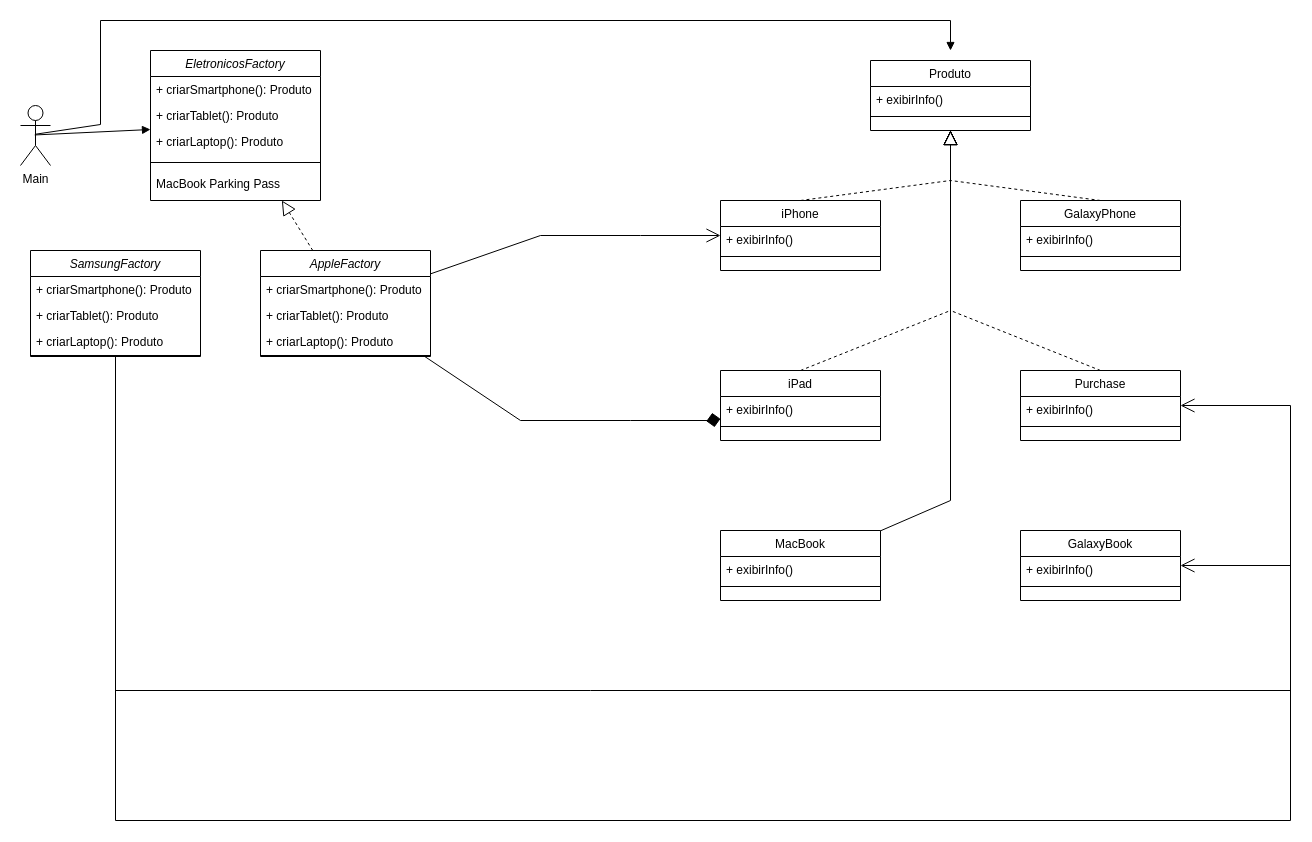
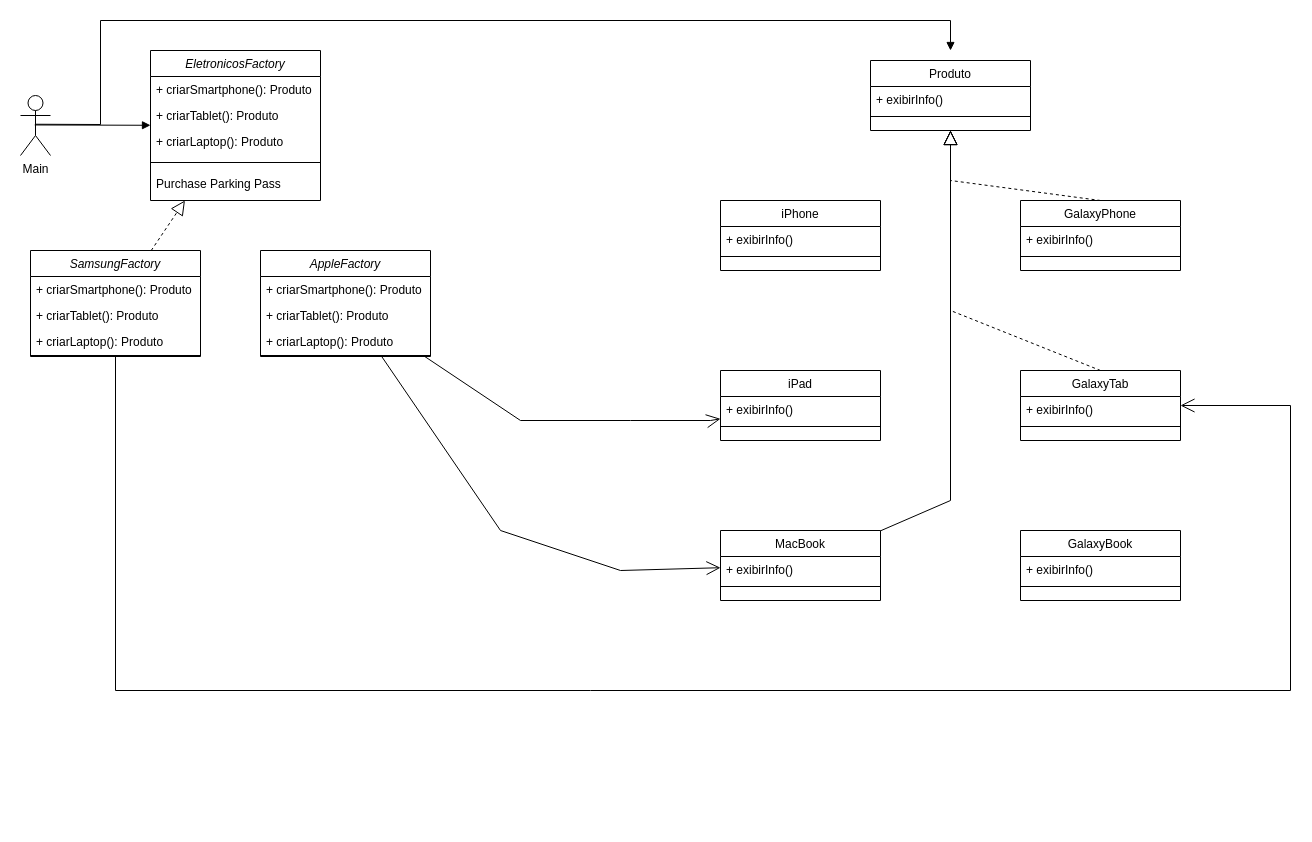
- <mxCell id="28" value="Main" style="shape=umlActor;verticalLabelPosition=bottom;verticalAlign=top;html=1;" parent="1" vertex="1"><mxGeometry x="20" y="105" width="30" height="60" as="geometry" /></mxCell>
+ <mxCell id="28" value="Main" style="shape=umlActor;verticalLabelPosition=bottom;verticalAlign=top;html=1;" parent="1" vertex="1"><mxGeometry x="20" y="95" width="30" height="60" as="geometry" /></mxCell>
- <mxCell id="7" value="MacBook Parking Pass" style="text;align=left;verticalAlign=top;spacingLeft=4;spacingRight=4;overflow=hidden;rotatable=0;points=[[0,0.5],[1,0.5]];portConstraint=eastwest;rounded=0;shadow=0;html=0;" vertex="1" parent="2"><mxGeometry y="120" width="170" height="20" as="geometry" /></mxCell>
+ <mxCell id="7" value="Purchase Parking Pass" style="text;align=left;verticalAlign=top;spacingLeft=4;spacingRight=4;overflow=hidden;rotatable=0;points=[[0,0.5],[1,0.5]];portConstraint=eastwest;rounded=0;shadow=0;html=0;" vertex="1" parent="2"><mxGeometry y="120" width="170" height="20" as="geometry" /></mxCell>
- <mxCell id="23" value="" style="endArrow=block;dashed=1;endFill=0;endSize=12;html=1;rounded=0;exitX=0.5;exitY=0;exitDx=0;exitDy=0;" parent="1" source="11" target="8" edge="1"><mxGeometry width="160" relative="1" as="geometry"><mxPoint x="640" y="310" as="sourcePoint" /><mxPoint x="800" y="310" as="targetPoint" /><Array as="points"><mxPoint x="950" y="180" /><mxPoint x="950" y="160" /></Array></mxGeometry></mxCell>
+ <mxCell id="26" value="" style="endArrow=block;dashed=1;endFill=0;endSize=12;html=1;rounded=0;" parent="1" source="34" target="2" edge="1"><mxGeometry width="160" relative="1" as="geometry"><mxPoint x="115" y="250" as="sourcePoint" /><mxPoint x="520" y="310" as="targetPoint" /></mxGeometry></mxCell>
- <mxCell id="25" value="" style="endArrow=block;dashed=1;endFill=0;endSize=12;html=1;rounded=0;" parent="1" source="39" target="2" edge="1"><mxGeometry width="160" relative="1" as="geometry"><mxPoint x="365" y="250" as="sourcePoint" /><mxPoint x="640" y="310" as="targetPoint" /></mxGeometry></mxCell>
- <mxCell id="50" value="" style="endArrow=open;endFill=1;endSize=12;html=1;rounded=0;" edge="1" parent="1" source="39" target="11"><mxGeometry width="160" relative="1" as="geometry"><mxPoint x="434" y="366" as="sourcePoint" /><mxPoint x="730" y="428" as="targetPoint" /><Array as="points"><mxPoint x="540" y="235" /><mxPoint x="640" y="235" /></Array></mxGeometry></mxCell>
- <mxCell id="31" value="" style="endArrow=block;dashed=1;endFill=0;endSize=12;html=1;rounded=0;exitX=0.5;exitY=0;exitDx=0;exitDy=0;" parent="1" source="14" target="8" edge="1"><mxGeometry width="160" relative="1" as="geometry"><mxPoint x="800" y="380" as="sourcePoint" /><mxPoint x="950" y="440" as="targetPoint" /><Array as="points"><mxPoint x="950" y="310" /></Array></mxGeometry></mxCell>
- <mxCell id="20" value="Purchase" style="swimlane;fontStyle=0;align=center;verticalAlign=top;childLayout=stackLayout;horizontal=1;startSize=26;horizontalStack=0;resizeParent=1;resizeLast=0;collapsible=1;marginBottom=0;rounded=0;shadow=0;strokeWidth=1;" parent="1" vertex="1"><mxGeometry x="1020" y="370" width="160" height="70" as="geometry"><mxRectangle x="340" y="380" width="170" height="26" as="alternateBounds" /></mxGeometry></mxCell>
+ <mxCell id="20" value="GalaxyTab" style="swimlane;fontStyle=0;align=center;verticalAlign=top;childLayout=stackLayout;horizontal=1;startSize=26;horizontalStack=0;resizeParent=1;resizeLast=0;collapsible=1;marginBottom=0;rounded=0;shadow=0;strokeWidth=1;" parent="1" vertex="1"><mxGeometry x="1020" y="370" width="160" height="70" as="geometry"><mxRectangle x="340" y="380" width="170" height="26" as="alternateBounds" /></mxGeometry></mxCell>
- <mxCell id="27" value="" style="endArrow=diamond;endFill=1;endSize=12;html=1;rounded=0;" parent="1" source="39" target="14" edge="1"><mxGeometry width="160" relative="1" as="geometry"><mxPoint x="106.37" y="340" as="sourcePoint" /><mxPoint x="790" y="610" as="targetPoint" /><Array as="points"><mxPoint x="520" y="420" /><mxPoint x="630" y="420" /><mxPoint x="710" y="420" /></Array></mxGeometry></mxCell>
+ <mxCell id="27" value="" style="endArrow=open;endFill=1;endSize=12;html=1;rounded=0;" parent="1" source="39" target="14" edge="1"><mxGeometry width="160" relative="1" as="geometry"><mxPoint x="106.37" y="340" as="sourcePoint" /><mxPoint x="790" y="610" as="targetPoint" /><Array as="points"><mxPoint x="520" y="420" /><mxPoint x="630" y="420" /><mxPoint x="710" y="420" /></Array></mxGeometry></mxCell>
+ <mxCell id="51" value="" style="endArrow=open;endFill=1;endSize=12;html=1;rounded=0;" edge="1" parent="1" source="39" target="44"><mxGeometry width="160" relative="1" as="geometry"><mxPoint x="434" y="366" as="sourcePoint" /><mxPoint x="730" y="428" as="targetPoint" /><Array as="points"><mxPoint x="500" y="530" /><mxPoint x="620" y="570" /></Array></mxGeometry></mxCell>
- <mxCell id="52" value="" style="endArrow=open;endFill=1;endSize=12;html=1;rounded=0;" edge="1" parent="1" source="34" target="47"><mxGeometry width="160" relative="1" as="geometry"><mxPoint x="125" y="366" as="sourcePoint" /><mxPoint x="1110" y="280" as="targetPoint" /><Array as="points"><mxPoint x="115" y="820" /><mxPoint x="1290" y="820" /><mxPoint x="1290" y="565" /></Array></mxGeometry></mxCell>
